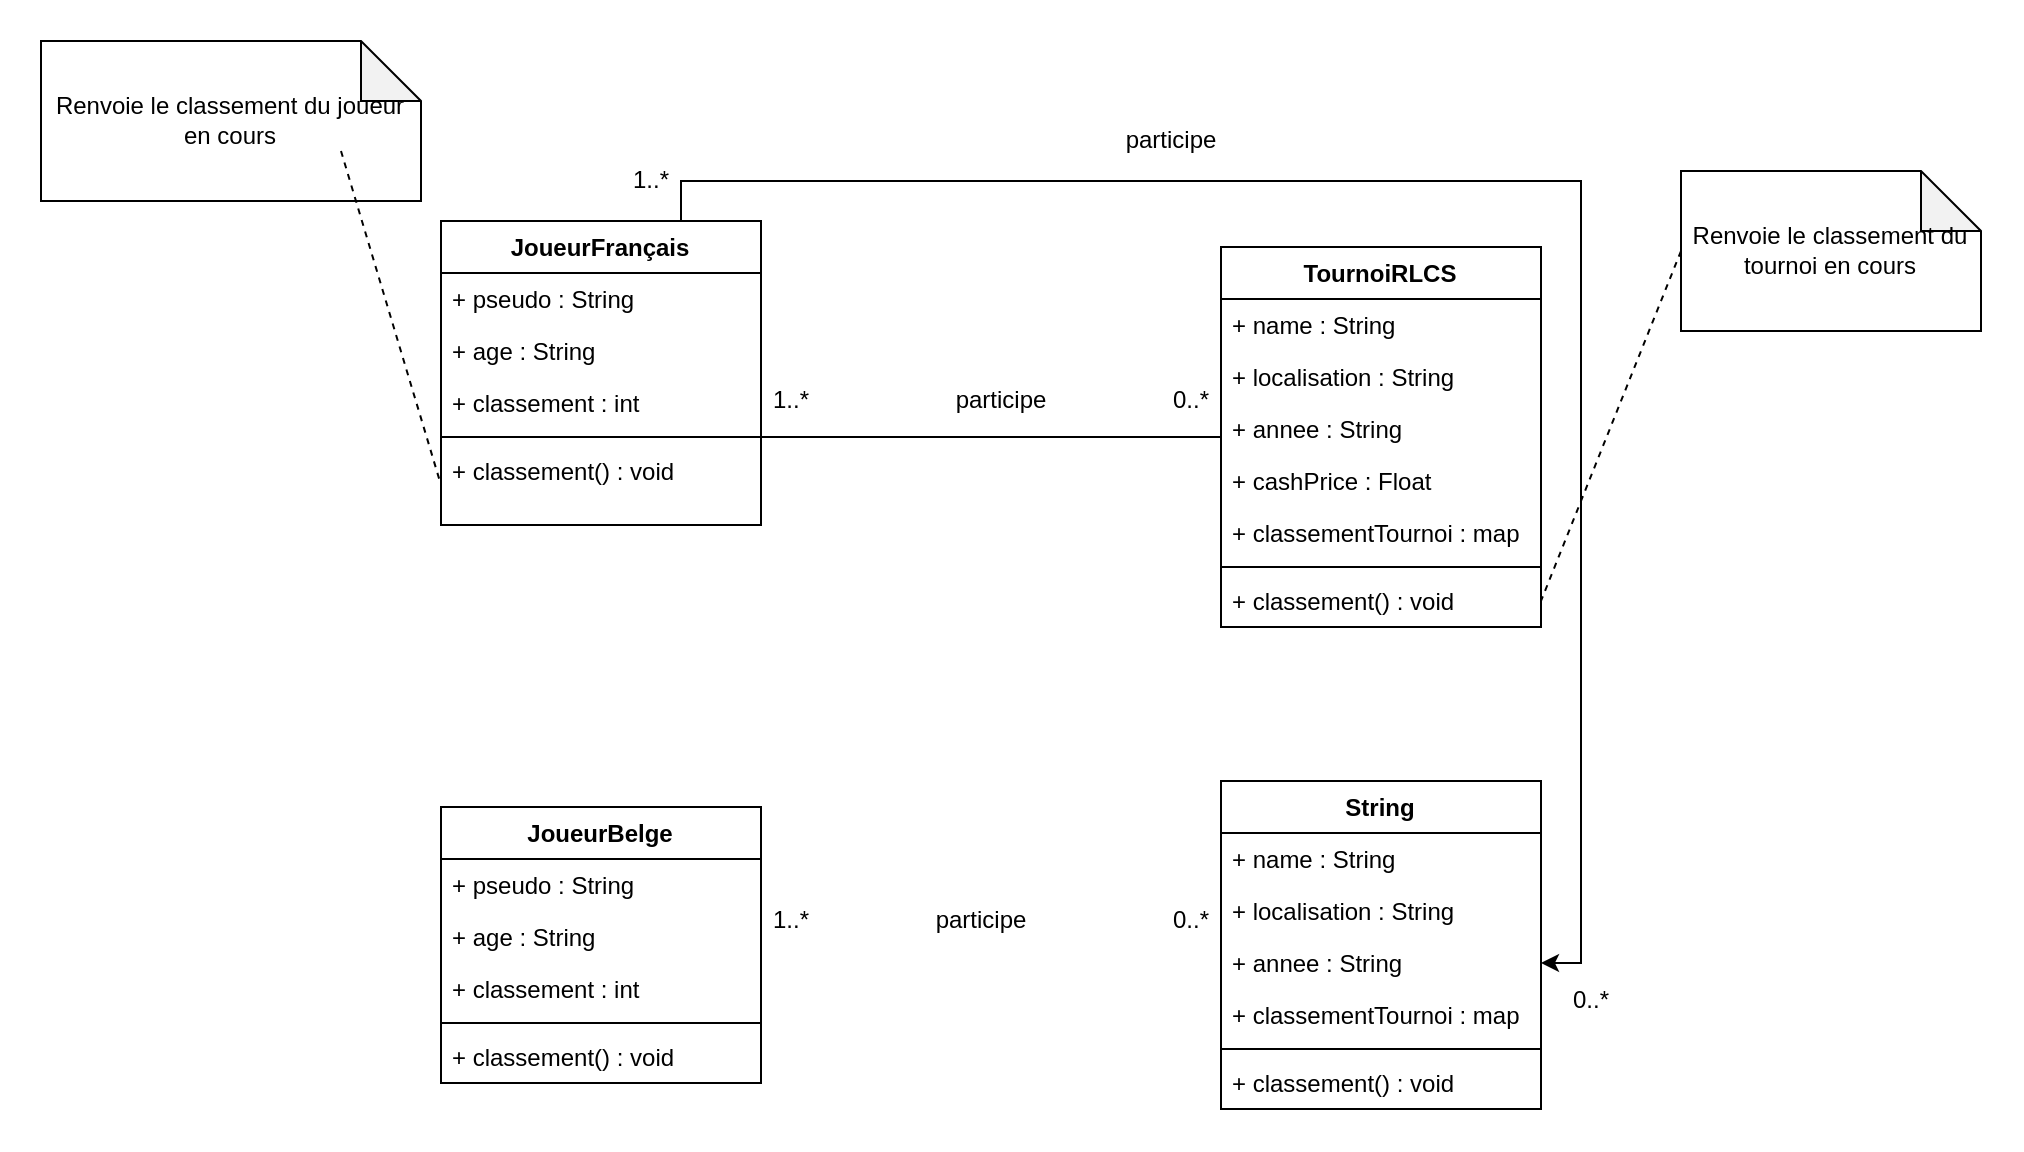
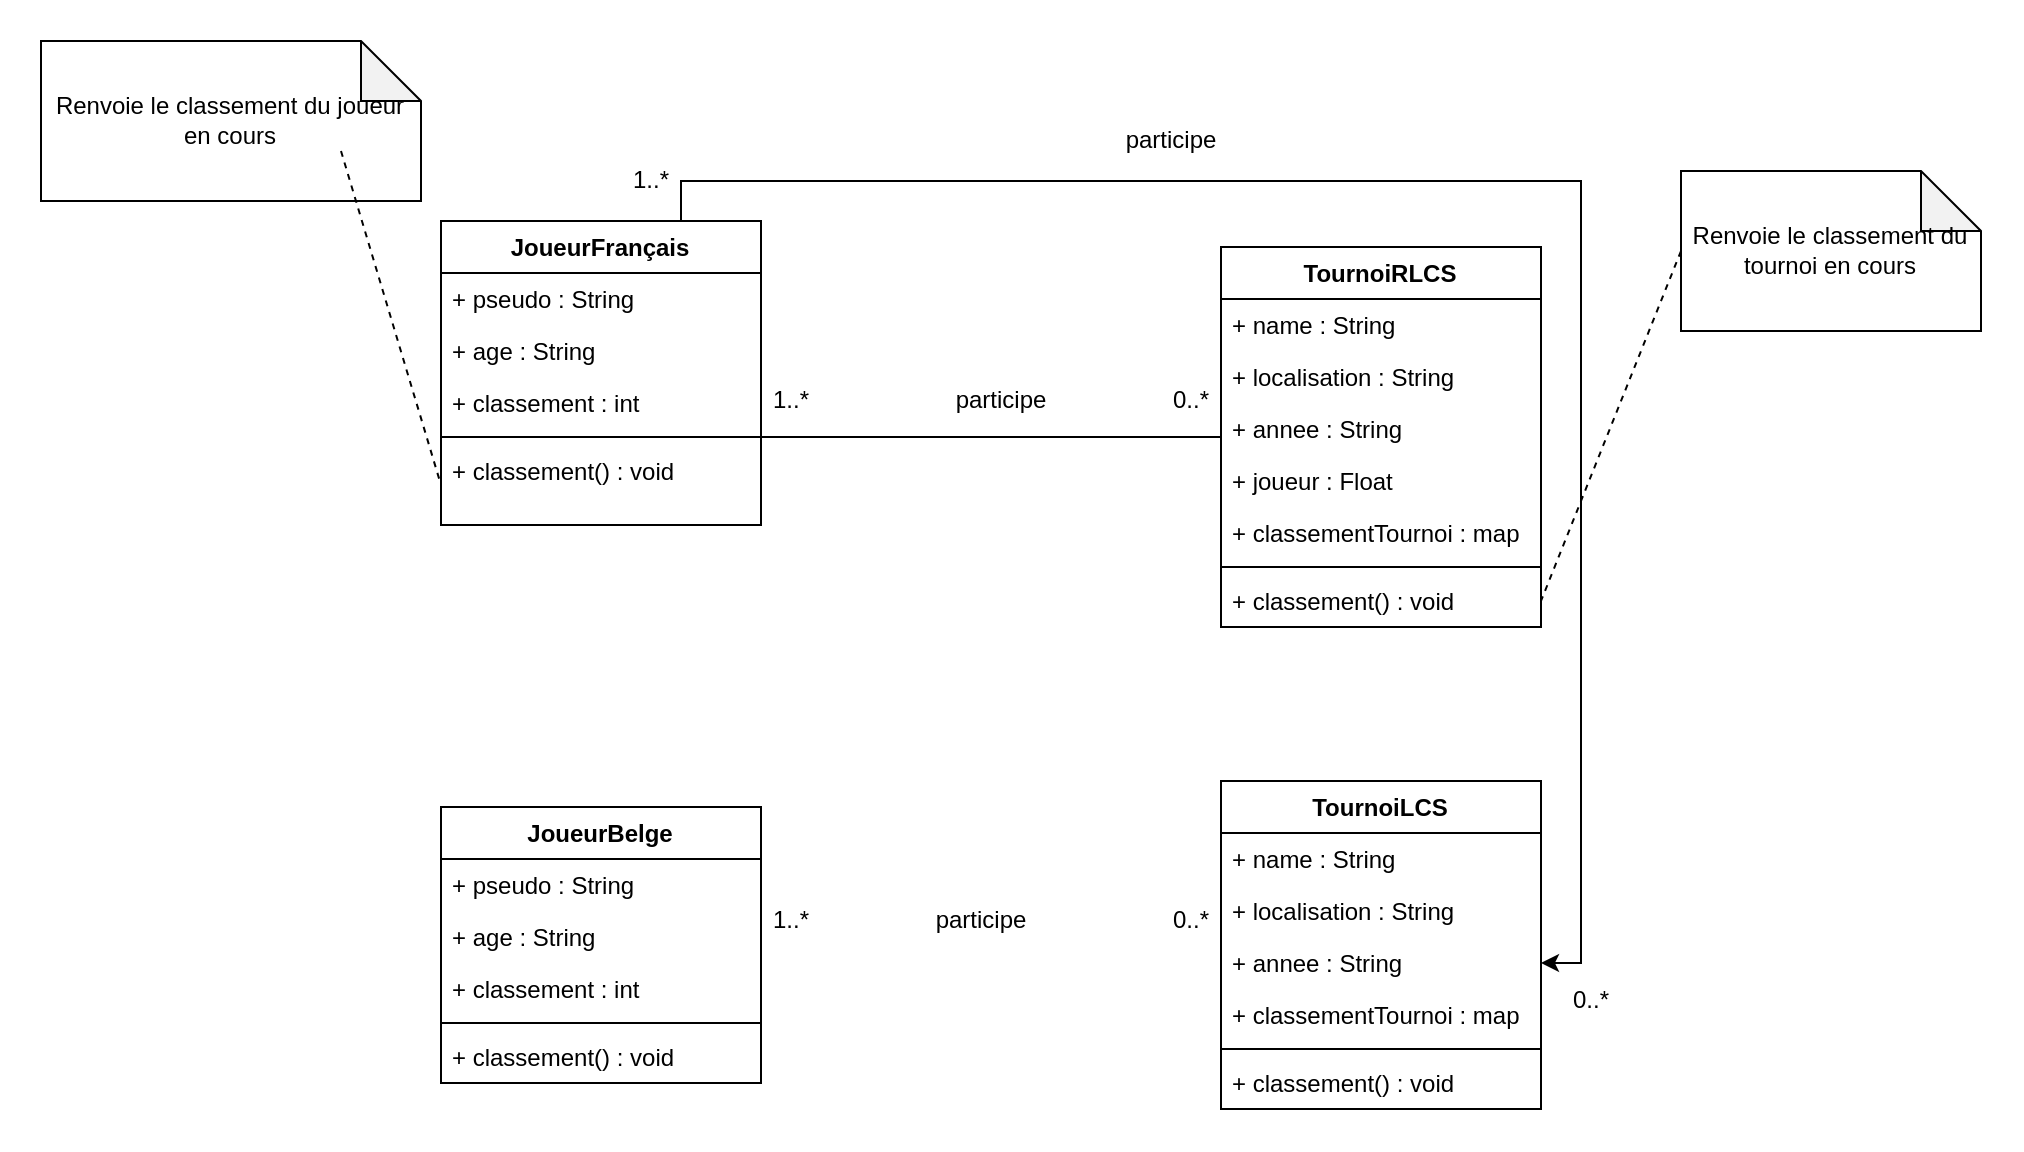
- <mxCell id="26" value="+ cashPrice : Float" style="text;strokeColor=none;fillColor=none;align=left;verticalAlign=top;spacingLeft=4;spacingRight=4;overflow=hidden;rotatable=0;points=[[0,0.5],[1,0.5]];portConstraint=eastwest;" vertex="1" parent="22"><mxGeometry y="104" width="160" height="26" as="geometry" /></mxCell>
+ <mxCell id="26" value="+ joueur : Float" style="text;strokeColor=none;fillColor=none;align=left;verticalAlign=top;spacingLeft=4;spacingRight=4;overflow=hidden;rotatable=0;points=[[0,0.5],[1,0.5]];portConstraint=eastwest;" vertex="1" parent="22"><mxGeometry y="104" width="160" height="26" as="geometry" /></mxCell>
- <mxCell id="15" value="String" style="swimlane;fontStyle=1;align=center;verticalAlign=top;childLayout=stackLayout;horizontal=1;startSize=26;horizontalStack=0;resizeParent=1;resizeParentMax=0;resizeLast=0;collapsible=1;marginBottom=0;" parent="1" vertex="1"><mxGeometry x="610" y="390" width="160" height="164" as="geometry" /></mxCell>
+ <mxCell id="15" value="TournoiLCS" style="swimlane;fontStyle=1;align=center;verticalAlign=top;childLayout=stackLayout;horizontal=1;startSize=26;horizontalStack=0;resizeParent=1;resizeParentMax=0;resizeLast=0;collapsible=1;marginBottom=0;" parent="1" vertex="1"><mxGeometry x="610" y="390" width="160" height="164" as="geometry" /></mxCell>
